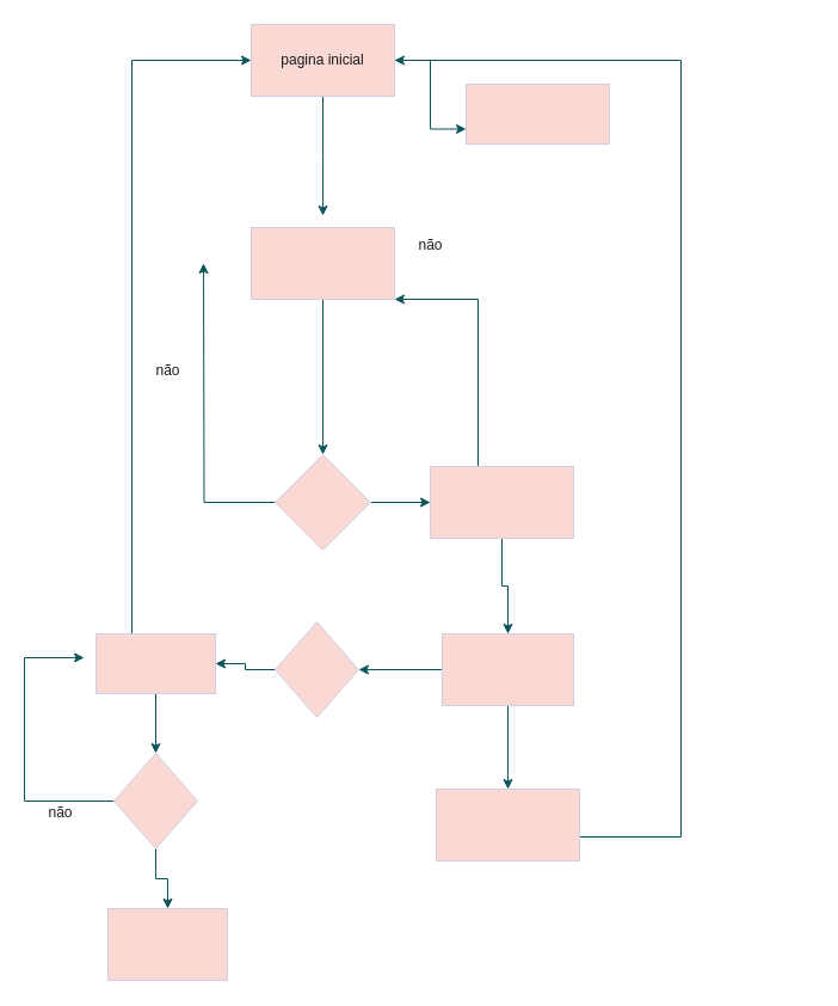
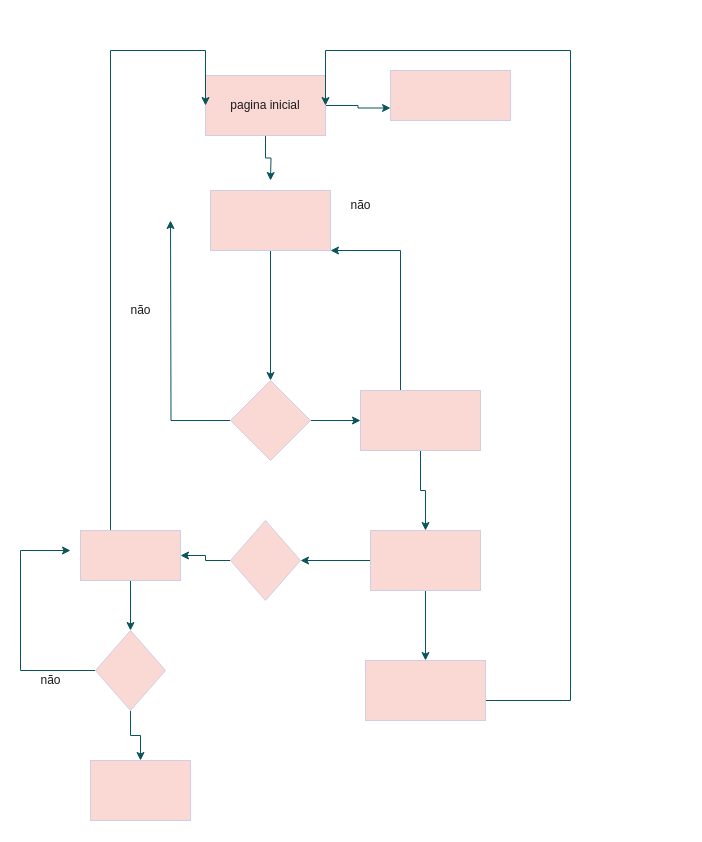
- <mxCell id="4" value="pagina inicial" style="rounded=0;whiteSpace=wrap;html=1;fillColor=#FAD9D5;strokeColor=#D0CEE2;fontColor=#1A1A1A;" vertex="1" parent="1"><mxGeometry x="210" y="20" width="120" height="60" as="geometry" /></mxCell>
+ <mxCell id="4" value="pagina inicial" style="rounded=0;whiteSpace=wrap;html=1;fillColor=#FAD9D5;strokeColor=#D0CEE2;fontColor=#1A1A1A;" vertex="1" parent="1"><mxGeometry x="205" y="75" width="120" height="60" as="geometry" /></mxCell>
